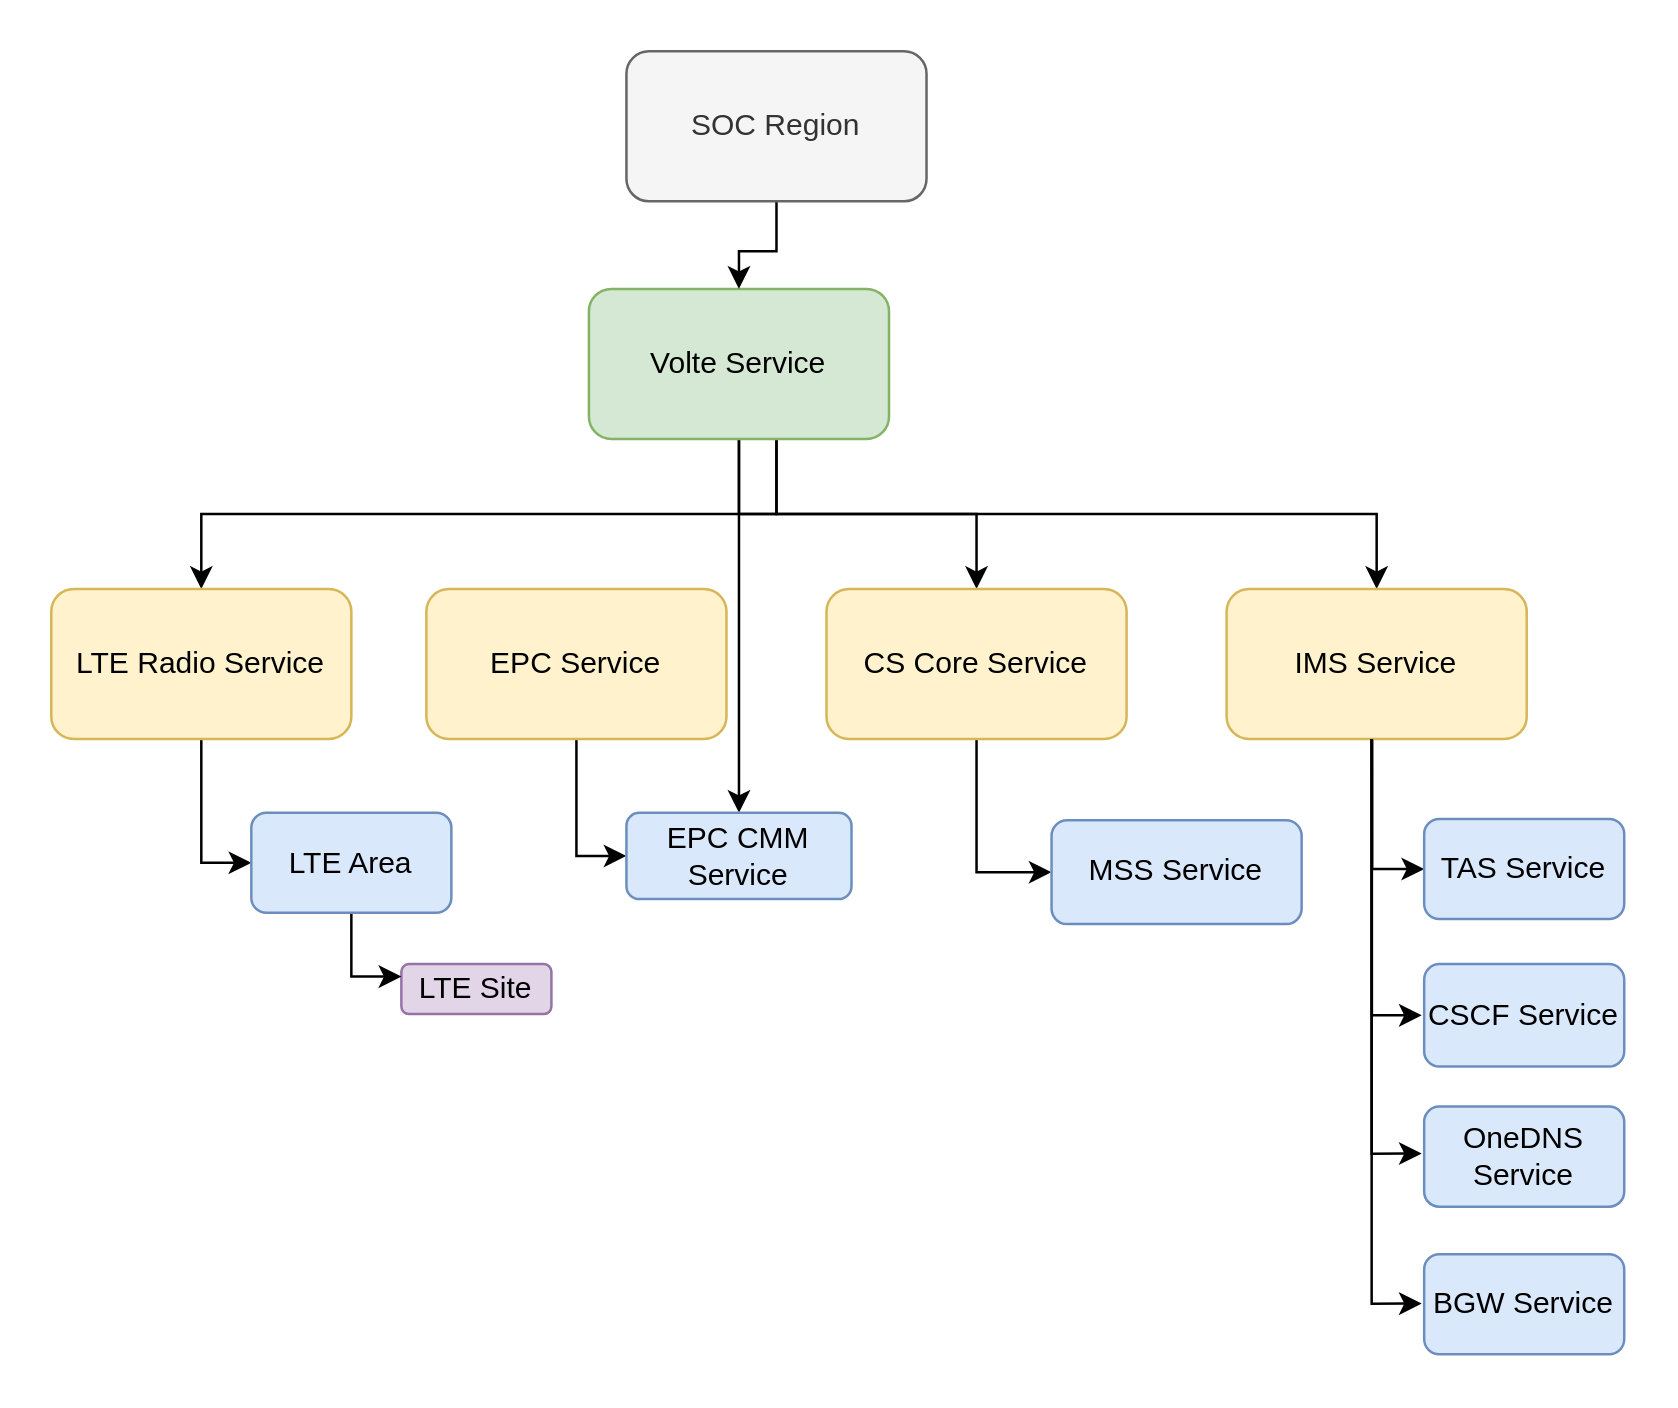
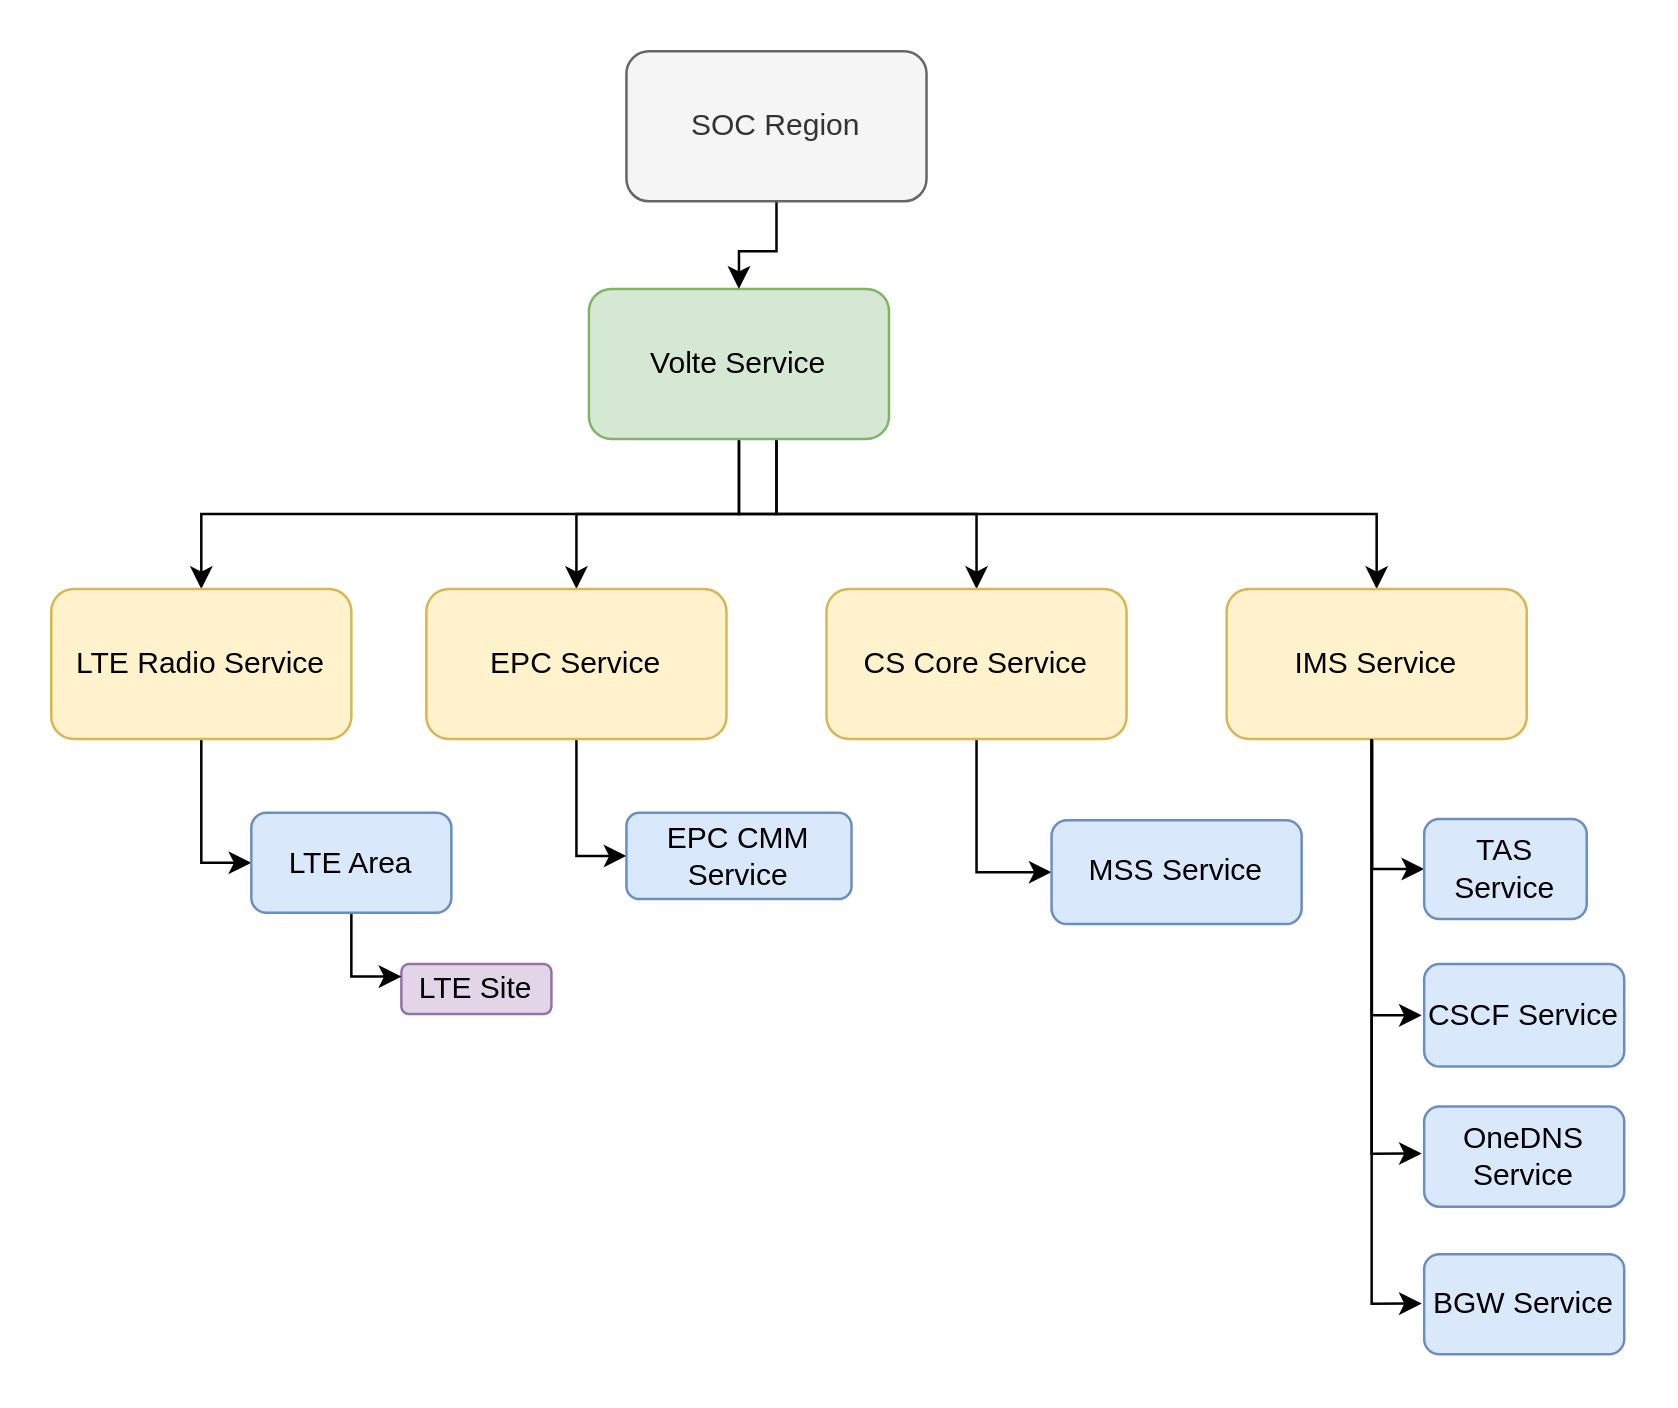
- <mxCell id="3" value="" style="edgeStyle=orthogonalEdgeStyle;rounded=0;orthogonalLoop=1;jettySize=auto;html=1;" edge="1" parent="1" source="6" target="16"><mxGeometry relative="1" as="geometry" /></mxCell>
+ <mxCell id="3" value="" style="edgeStyle=orthogonalEdgeStyle;rounded=0;orthogonalLoop=1;jettySize=auto;html=1;entryX=0.5;entryY=0;entryDx=0;entryDy=0;" edge="1" parent="1" source="6" target="10"><mxGeometry relative="1" as="geometry" /></mxCell>
- <mxCell id="18" value="TAS Service" style="rounded=1;whiteSpace=wrap;html=1;fillColor=#dae8fc;strokeColor=#6c8ebf;" vertex="1" parent="1"><mxGeometry x="569" y="327" width="80" height="40" as="geometry" /></mxCell>
+ <mxCell id="18" value="TAS Service" style="rounded=1;whiteSpace=wrap;html=1;fillColor=#dae8fc;strokeColor=#6c8ebf;" vertex="1" parent="1"><mxGeometry x="569" y="327" width="65" height="40" as="geometry" /></mxCell>
